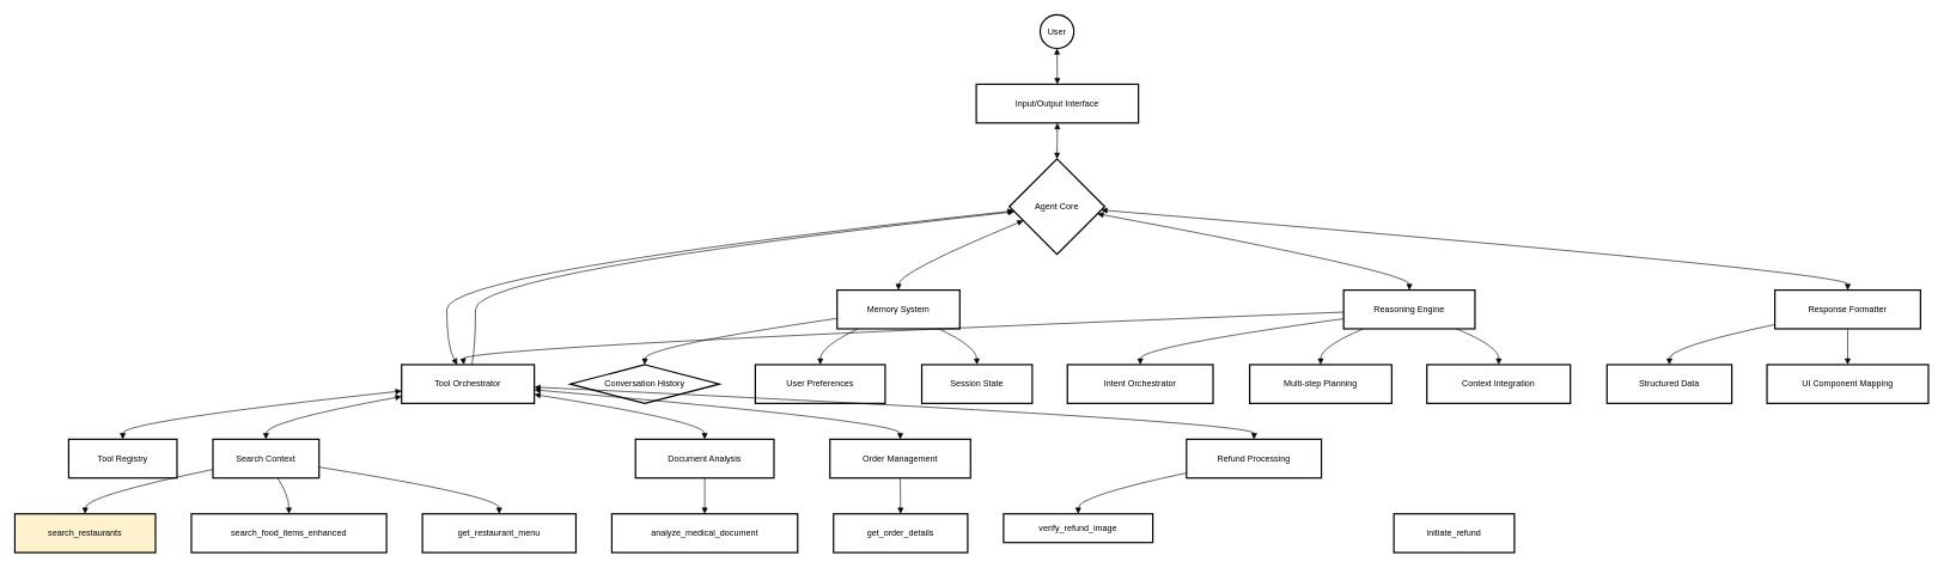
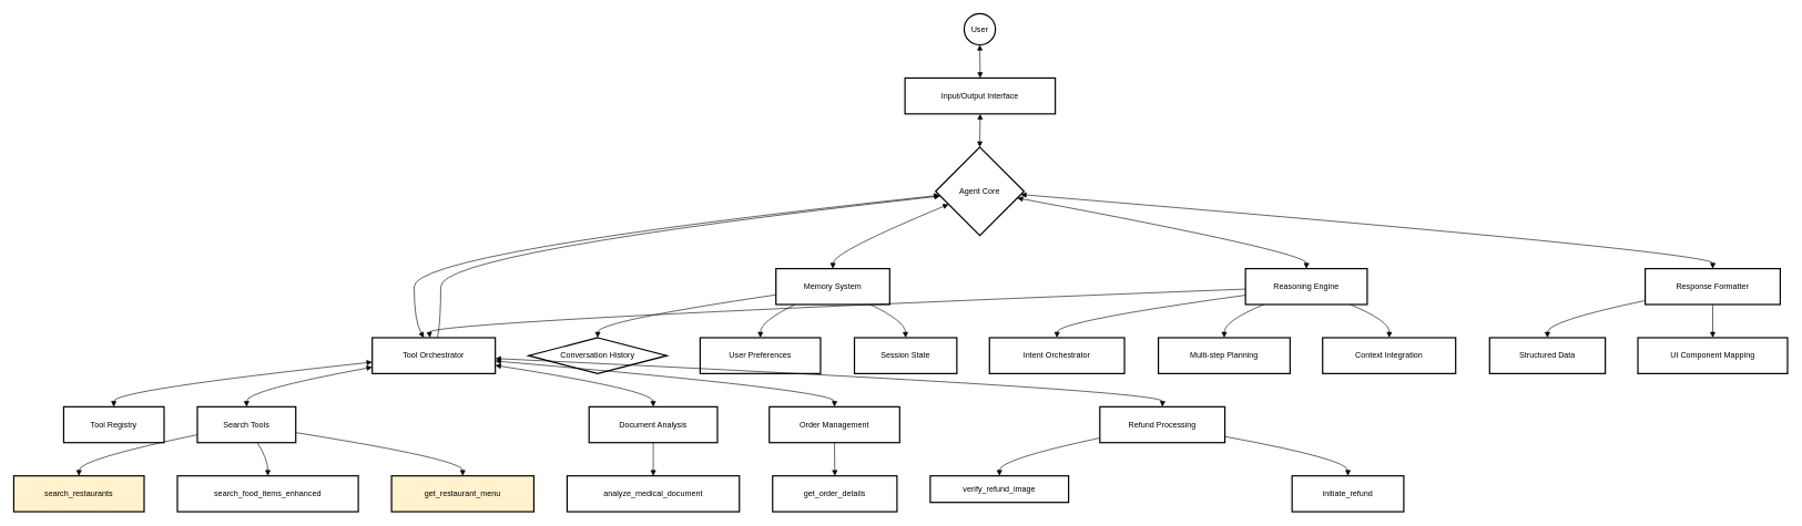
- <mxCell id="9" value="Search Context" style="whiteSpace=wrap;strokeWidth=2;" vertex="1" parent="1"><mxGeometry x="296" y="612" width="148" height="54" as="geometry" /></mxCell>
+ <mxCell id="9" value="Search Tools" style="whiteSpace=wrap;strokeWidth=2;" vertex="1" parent="1"><mxGeometry x="296" y="612" width="148" height="54" as="geometry" /></mxCell>
+ <mxCell id="45" value="" style="curved=1;startArrow=none;endArrow=block;exitX=1;exitY=0.83;entryX=0.5;entryY=0;rounded=0;" edge="1" parent="1" source="12" target="19"><mxGeometry relative="1" as="geometry"><Array as="points"><mxPoint x="2026" y="691" /></Array></mxGeometry></mxCell>
- <mxCell id="15" value="get_restaurant_menu" style="whiteSpace=wrap;strokeWidth=2;" vertex="1" parent="1"><mxGeometry x="588" y="716" width="214" height="54" as="geometry" /></mxCell>
+ <mxCell id="15" value="get_restaurant_menu" style="whiteSpace=wrap;strokeWidth=2;fillColor=#fff2cc;" vertex="1" parent="1"><mxGeometry x="588" y="716" width="214" height="54" as="geometry" /></mxCell>
